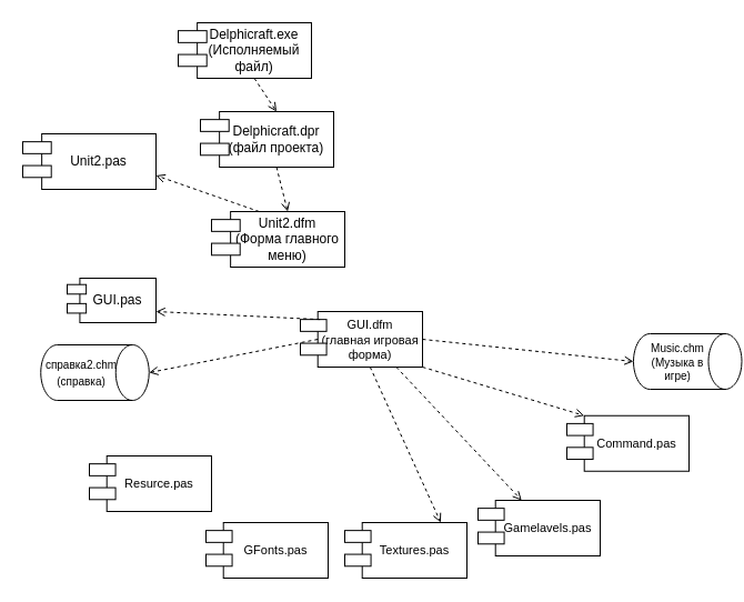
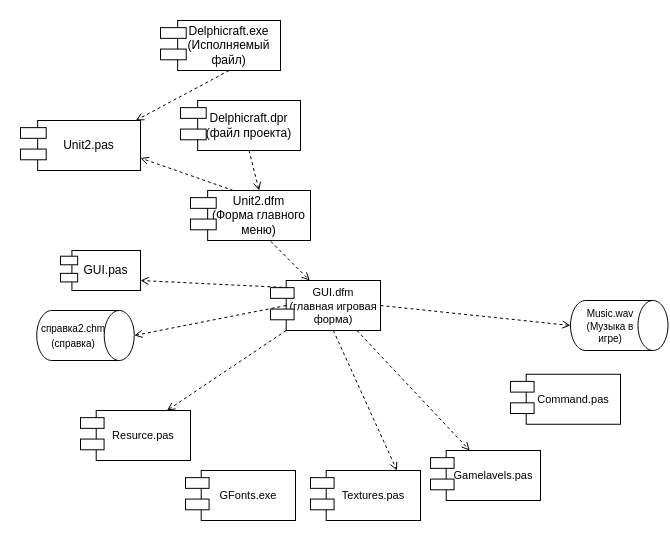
- <mxCell id="36" value="" style="endArrow=open;dashed=1;html=1;rounded=0;exitX=0.5;exitY=1;exitDx=0;exitDy=0;endFill=0;entryX=0.5;entryY=0;entryDx=0;entryDy=0;" edge="1" parent="1" source="29" target="33"><mxGeometry width="50" height="50" relative="1" as="geometry"><mxPoint x="270" y="251" as="sourcePoint" /><mxPoint x="319" y="290" as="targetPoint" /></mxGeometry></mxCell>
+ <mxCell id="36" value="" style="endArrow=open;dashed=1;html=1;rounded=0;exitX=0.5;exitY=1;exitDx=0;exitDy=0;endFill=0;" edge="1" parent="1" source="29" target="24"><mxGeometry width="50" height="50" relative="1" as="geometry"><mxPoint x="270" y="251" as="sourcePoint" /><mxPoint x="319" y="290" as="targetPoint" /></mxGeometry></mxCell>
+ <mxCell id="22" value="" style="endArrow=open;dashed=1;html=1;rounded=0;exitX=0.614;exitY=1.018;exitDx=0;exitDy=0;endFill=0;entryX=0.25;entryY=0;entryDx=0;entryDy=0;exitPerimeter=0;" edge="1" parent="1" source="19" target="3"><mxGeometry width="50" height="50" relative="1" as="geometry"><mxPoint x="298" y="297" as="sourcePoint" /><mxPoint x="150" y="290" as="targetPoint" /></mxGeometry></mxCell>
- <mxCell id="8" value="&lt;font style=&quot;font-size: 10px;&quot;&gt;Music.chm&lt;/font&gt;&lt;div style=&quot;font-size: 10px;&quot;&gt;&lt;font style=&quot;font-size: 10px;&quot;&gt;(Музыка в игре)&lt;/font&gt;&lt;/div&gt;" style="text;html=1;align=center;verticalAlign=middle;whiteSpace=wrap;rounded=0;" vertex="1" parent="1"><mxGeometry x="580" y="310" width="60" height="30" as="geometry" /></mxCell>
+ <mxCell id="8" value="&lt;font style=&quot;font-size: 10px;&quot;&gt;Music.wav&lt;/font&gt;&lt;div style=&quot;font-size: 10px;&quot;&gt;&lt;font style=&quot;font-size: 10px;&quot;&gt;(Музыка в игре)&lt;/font&gt;&lt;/div&gt;" style="text;html=1;align=center;verticalAlign=middle;whiteSpace=wrap;rounded=0;" vertex="1" parent="1"><mxGeometry x="580" y="310" width="60" height="30" as="geometry" /></mxCell>
- <mxCell id="42" value="" style="endArrow=open;dashed=1;html=1;rounded=0;exitX=1;exitY=1;exitDx=0;exitDy=0;endFill=0;entryX=0;entryY=0;entryDx=0;entryDy=0;" edge="1" parent="1" source="3" target="39"><mxGeometry width="50" height="50" relative="1" as="geometry"><mxPoint x="390" y="315" as="sourcePoint" /><mxPoint x="580" y="335" as="targetPoint" /></mxGeometry></mxCell>
+ <mxCell id="61" value="" style="endArrow=open;dashed=1;html=1;rounded=0;exitX=0;exitY=1;exitDx=0;exitDy=0;endFill=0;entryX=0.75;entryY=0;entryDx=0;entryDy=0;" edge="1" parent="1" source="3" target="53"><mxGeometry width="50" height="50" relative="1" as="geometry"><mxPoint x="319" y="340" as="sourcePoint" /><mxPoint x="268" y="450" as="targetPoint" /></mxGeometry></mxCell>
- <mxCell id="49" value="&lt;span style=&quot;font-size: 11px;&quot;&gt;GFonts.pas&lt;/span&gt;" style="rounded=0;whiteSpace=wrap;html=1;" vertex="1" parent="48"><mxGeometry x="15.71" width="94.29" height="50" as="geometry" /></mxCell>
+ <mxCell id="49" value="&lt;span style=&quot;font-size: 11px;&quot;&gt;GFonts.exe&lt;/span&gt;" style="rounded=0;whiteSpace=wrap;html=1;" vertex="1" parent="48"><mxGeometry x="15.71" width="94.29" height="50" as="geometry" /></mxCell>
